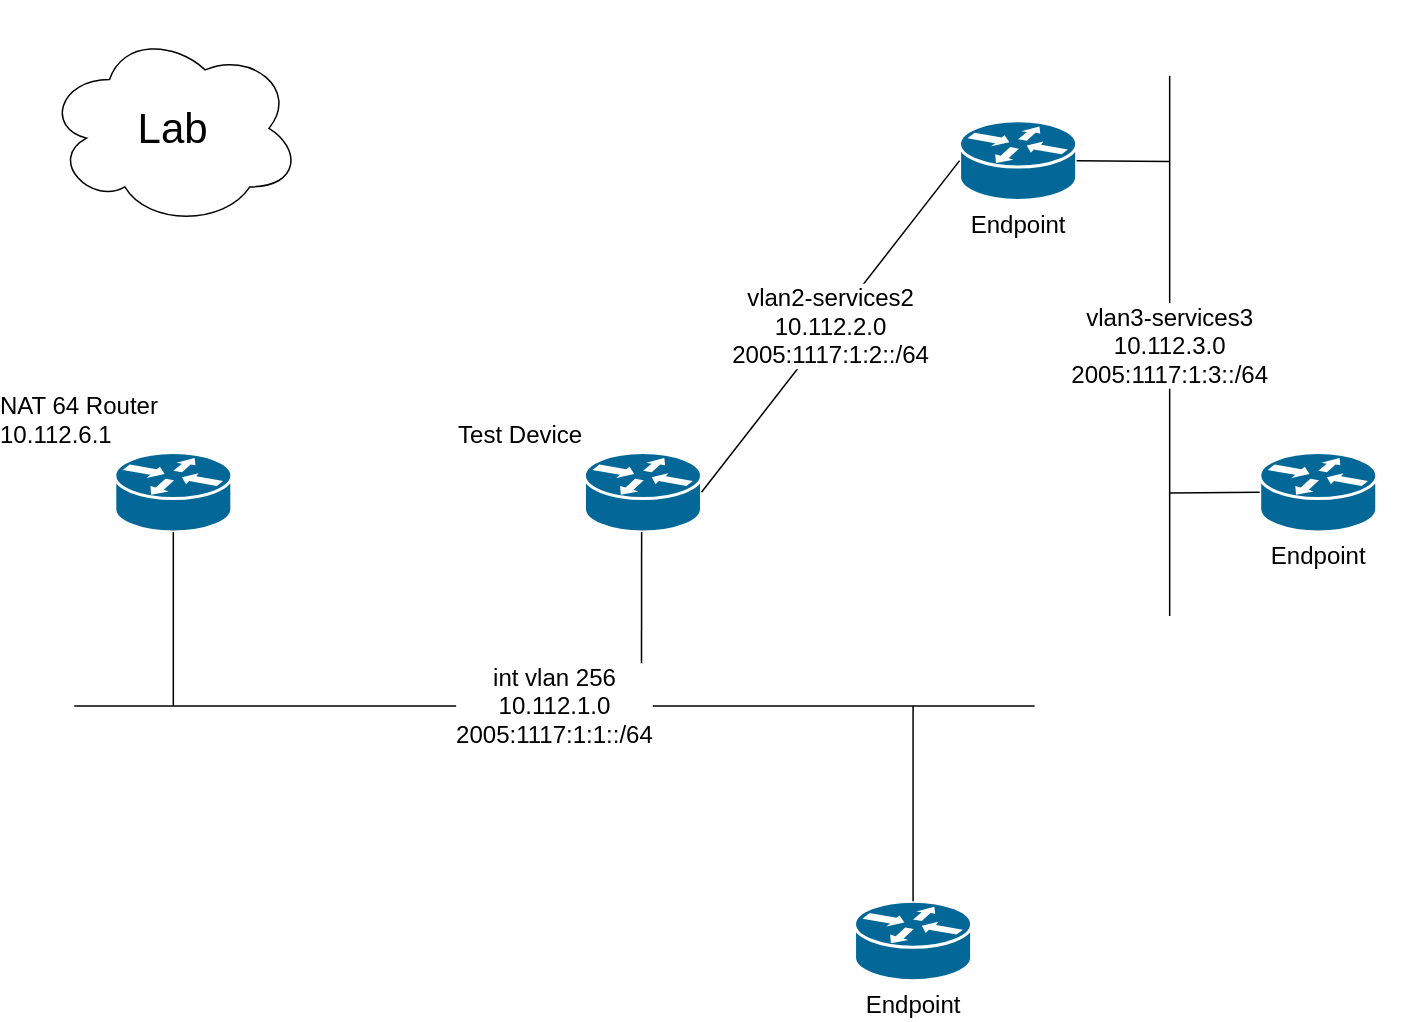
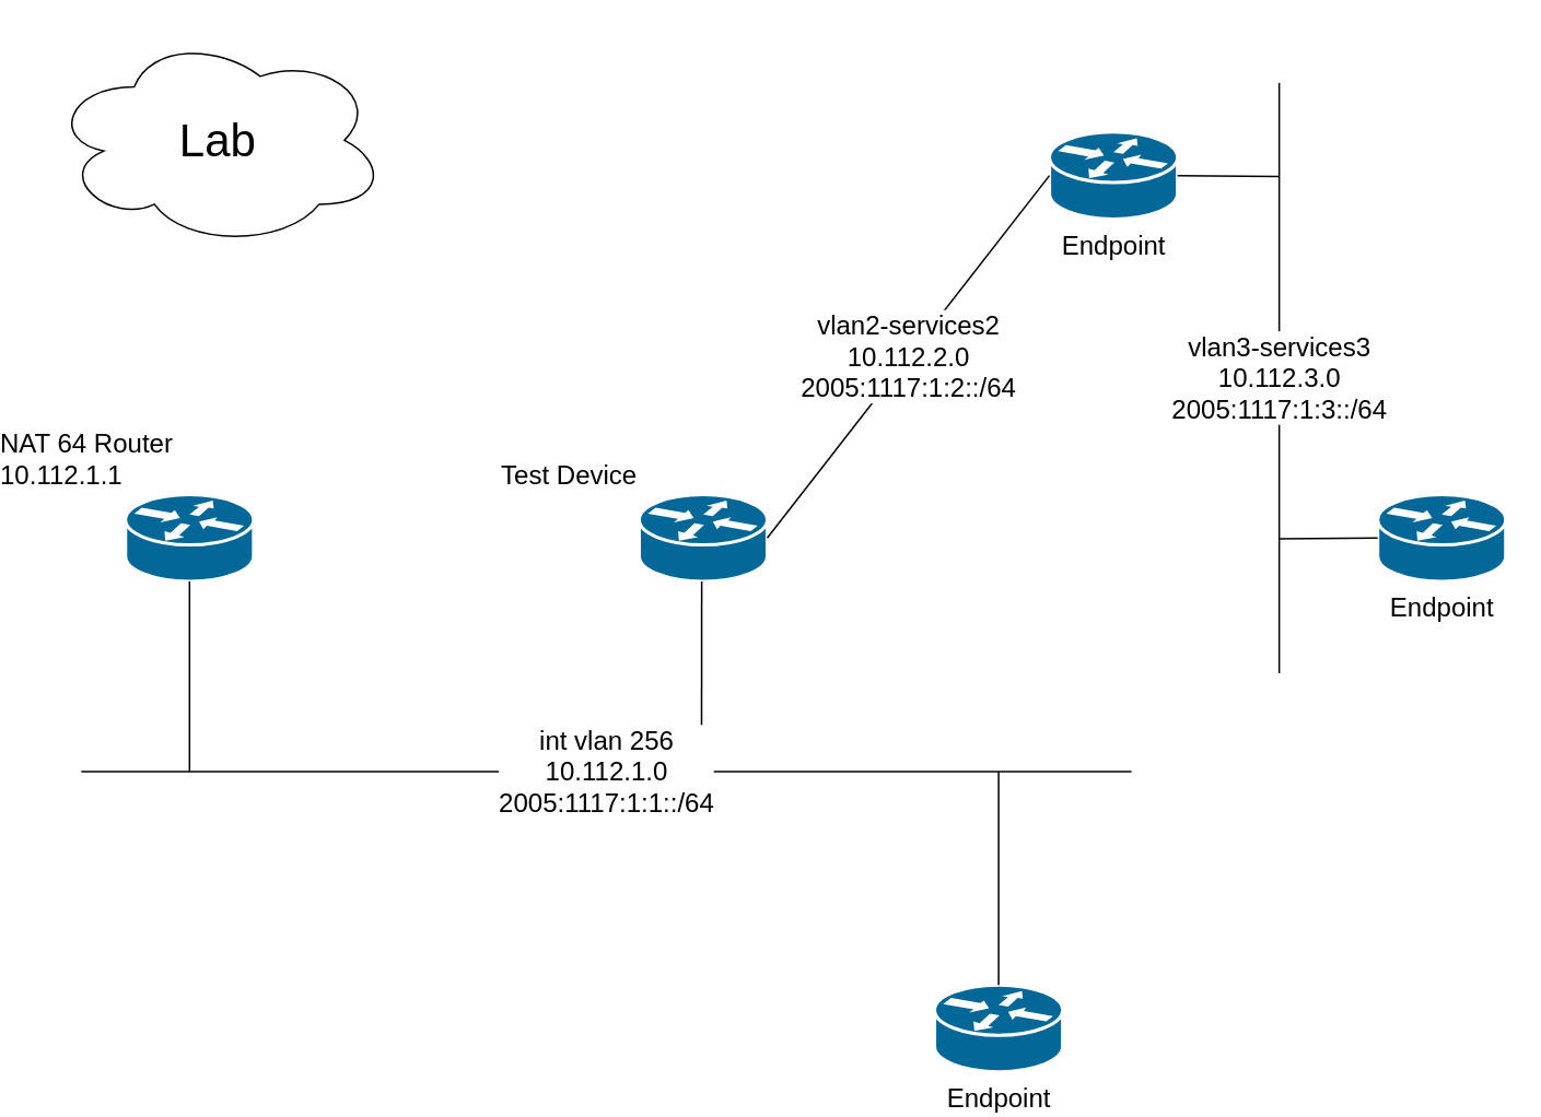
- <mxCell id="2" value="&lt;font style=&quot;font-size: 28px;&quot;&gt;Lab&lt;/font&gt;" style="ellipse;shape=cloud;whiteSpace=wrap;html=1;" vertex="1" parent="1"><mxGeometry x="20" y="20" width="170" height="130" as="geometry" /></mxCell>
+ <mxCell id="2" value="&lt;font style=&quot;font-size: 28px;&quot;&gt;Lab&lt;/font&gt;" style="ellipse;shape=cloud;whiteSpace=wrap;html=1;" vertex="1" parent="1"><mxGeometry x="20" y="20" width="205" height="130" as="geometry" /></mxCell>
- <mxCell id="3" value="&lt;span style=&quot;font-size: 16px;&quot;&gt;NAT 64 Router&lt;br&gt;10.112.6.1&lt;br&gt;&lt;/span&gt;" style="shape=mxgraph.cisco.routers.router;sketch=0;html=1;pointerEvents=1;dashed=0;fillColor=#036897;strokeColor=#ffffff;strokeWidth=2;verticalLabelPosition=top;verticalAlign=bottom;align=left;outlineConnect=0;labelPosition=left;" vertex="1" parent="1"><mxGeometry x="66" y="301" width="78" height="53" as="geometry" /></mxCell>
+ <mxCell id="3" value="&lt;span style=&quot;font-size: 16px;&quot;&gt;NAT 64 Router&lt;br&gt;10.112.1.1&lt;br&gt;&lt;/span&gt;" style="shape=mxgraph.cisco.routers.router;sketch=0;html=1;pointerEvents=1;dashed=0;fillColor=#036897;strokeColor=#ffffff;strokeWidth=2;verticalLabelPosition=top;verticalAlign=bottom;align=left;outlineConnect=0;labelPosition=left;" vertex="1" parent="1"><mxGeometry x="66" y="301" width="78" height="53" as="geometry" /></mxCell>
